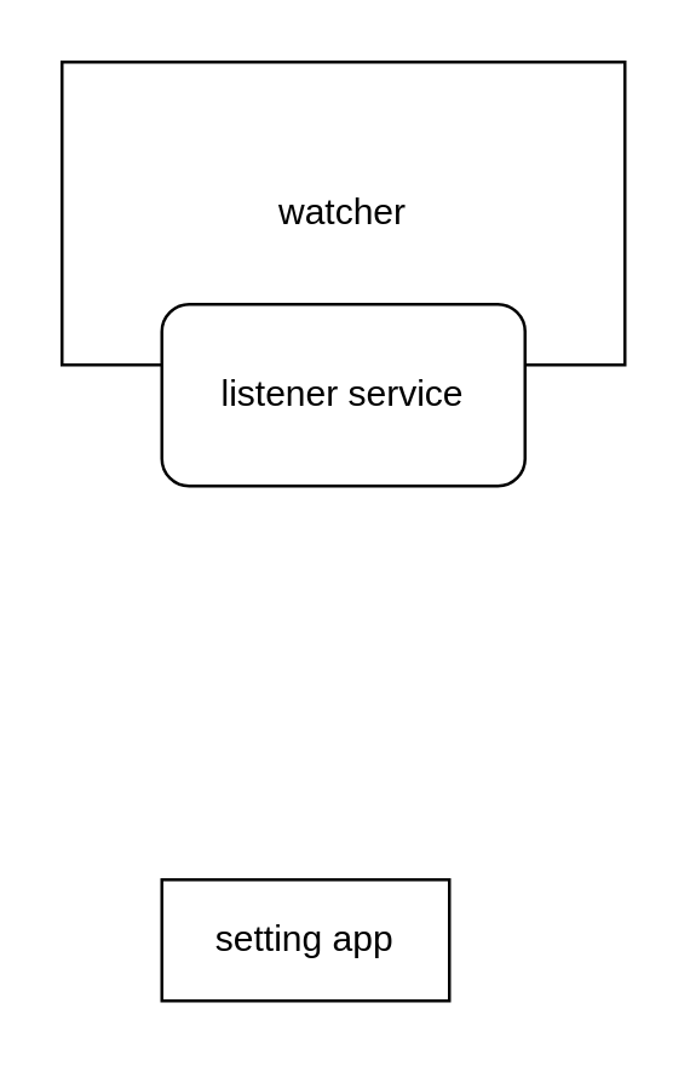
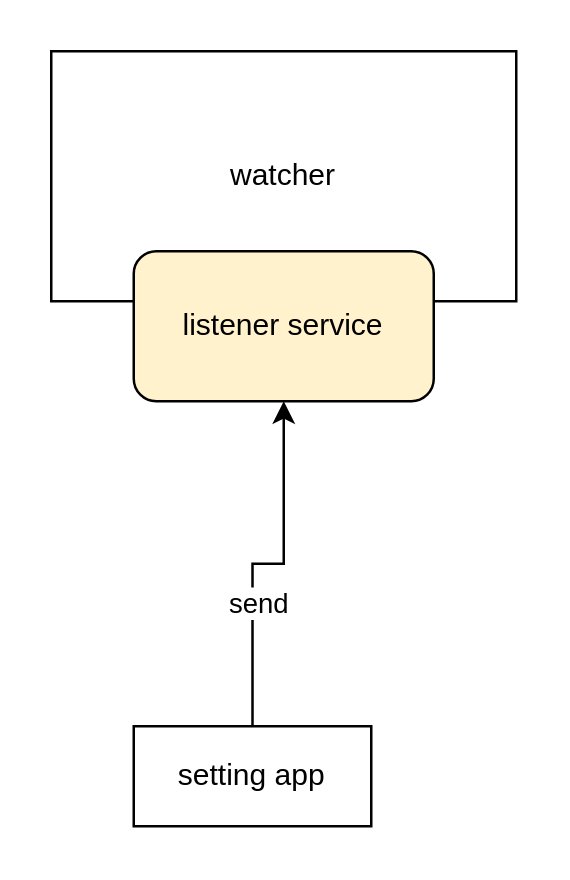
- <mxCell id="3" value="listener service" style="rounded=1;whiteSpace=wrap;html=1;" vertex="1" parent="1"><mxGeometry x="53" y="100" width="120" height="60" as="geometry" /></mxCell>
+ <mxCell id="3" value="listener service" style="rounded=1;whiteSpace=wrap;html=1;fillColor=#fff2cc;" vertex="1" parent="1"><mxGeometry x="53" y="100" width="120" height="60" as="geometry" /></mxCell>
+ <mxCell id="4" style="edgeStyle=orthogonalEdgeStyle;rounded=0;orthogonalLoop=1;jettySize=auto;html=1;entryX=0.5;entryY=1;entryDx=0;entryDy=0;" edge="1" parent="1" source="6" target="3"><mxGeometry relative="1" as="geometry" /></mxCell>
+ <mxCell id="5" value="send" style="edgeLabel;html=1;align=center;verticalAlign=middle;resizable=0;points=[];" vertex="1" connectable="0" parent="4"><mxGeometry x="-0.292" y="-2" relative="1" as="geometry"><mxPoint as="offset" /></mxGeometry></mxCell>
